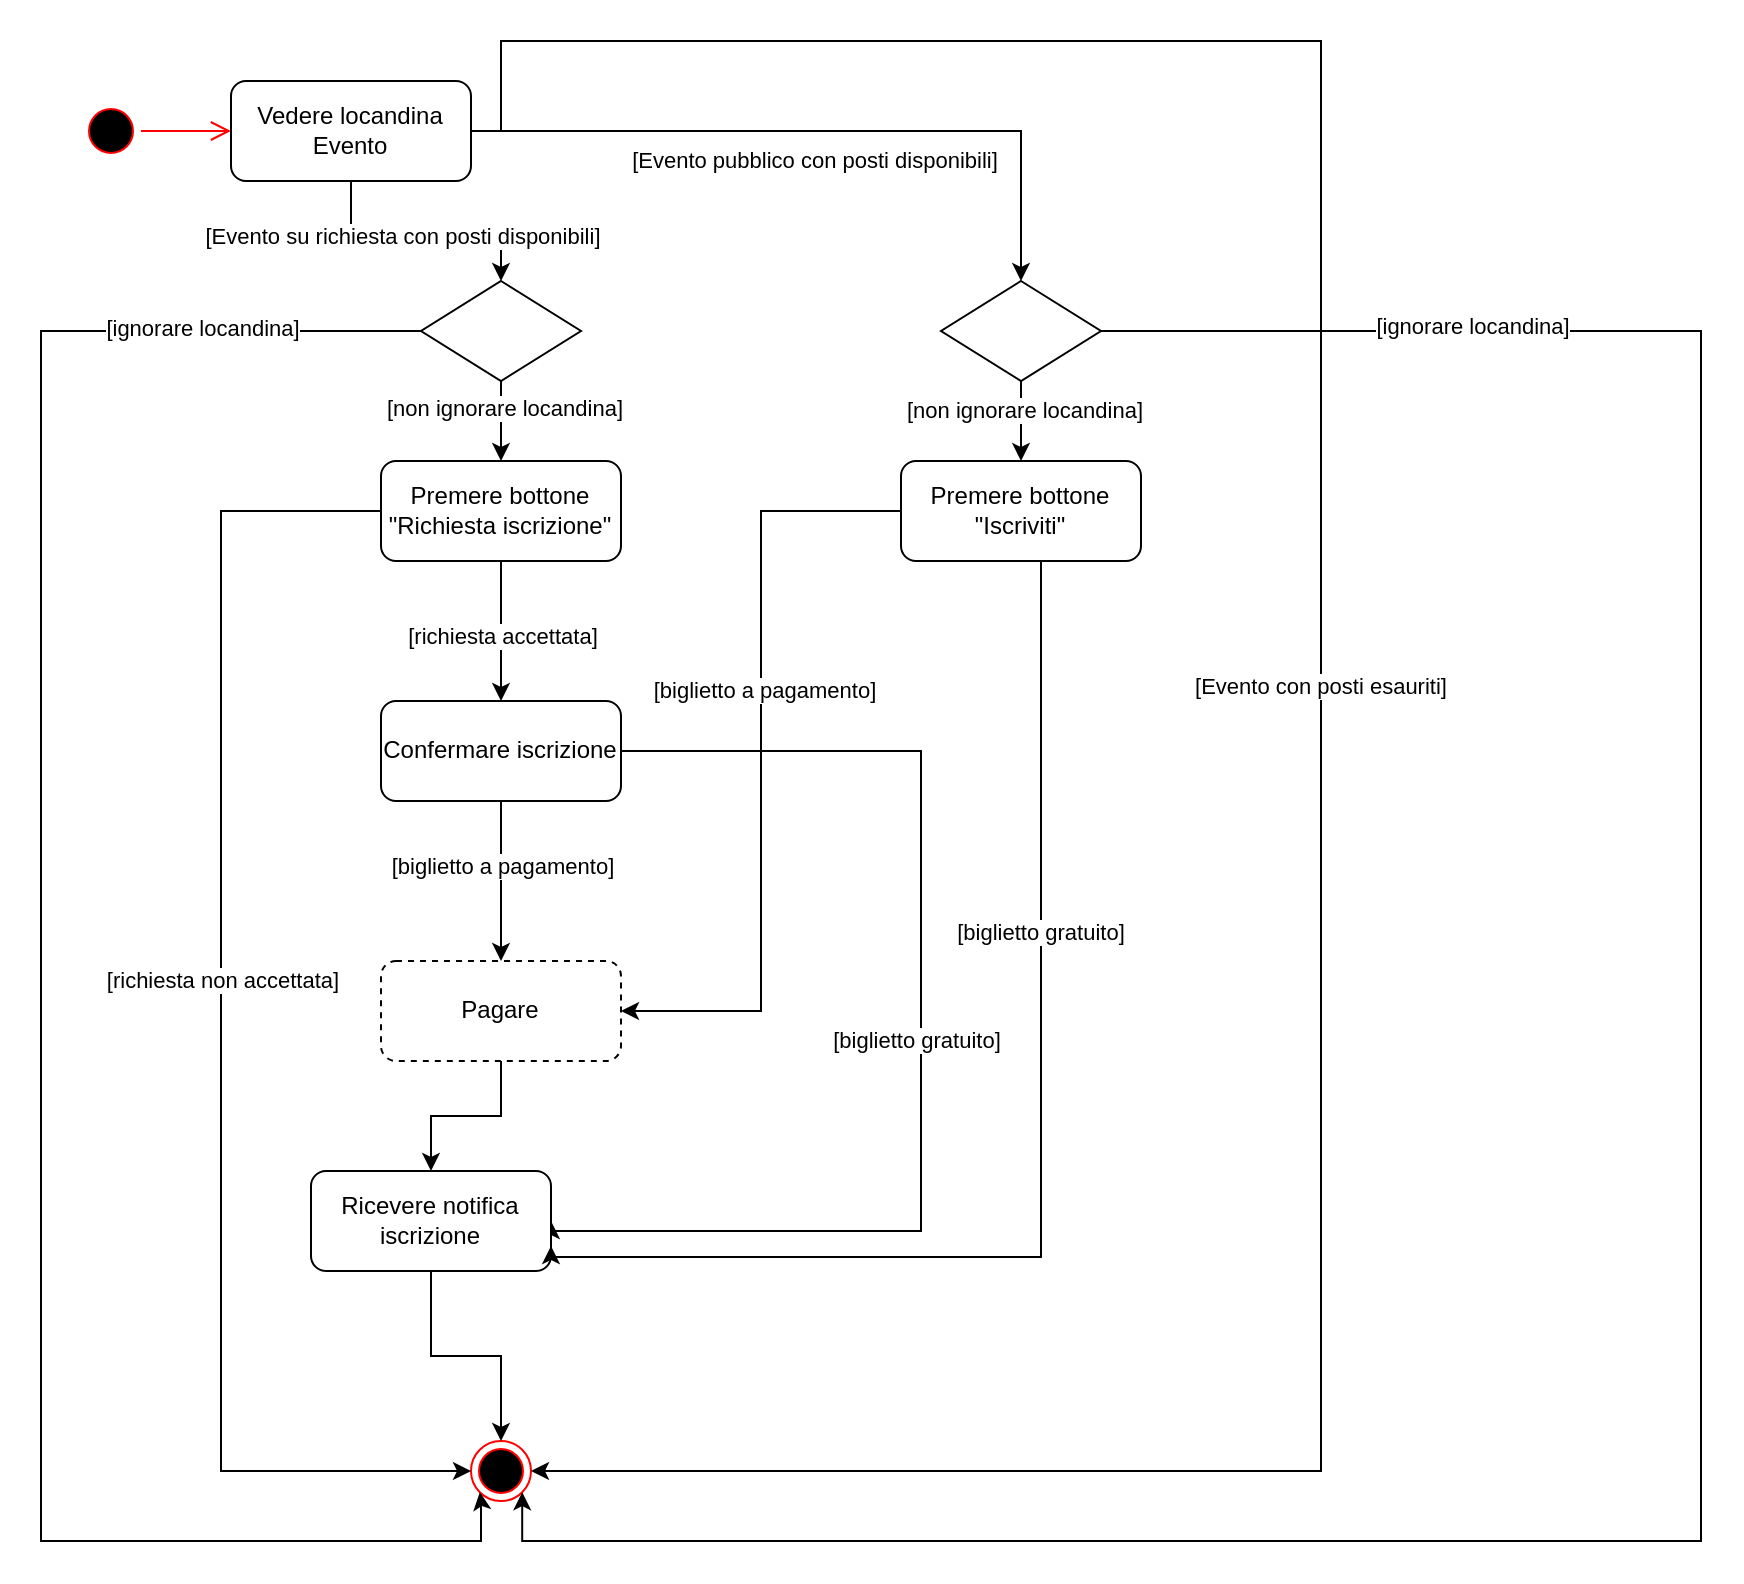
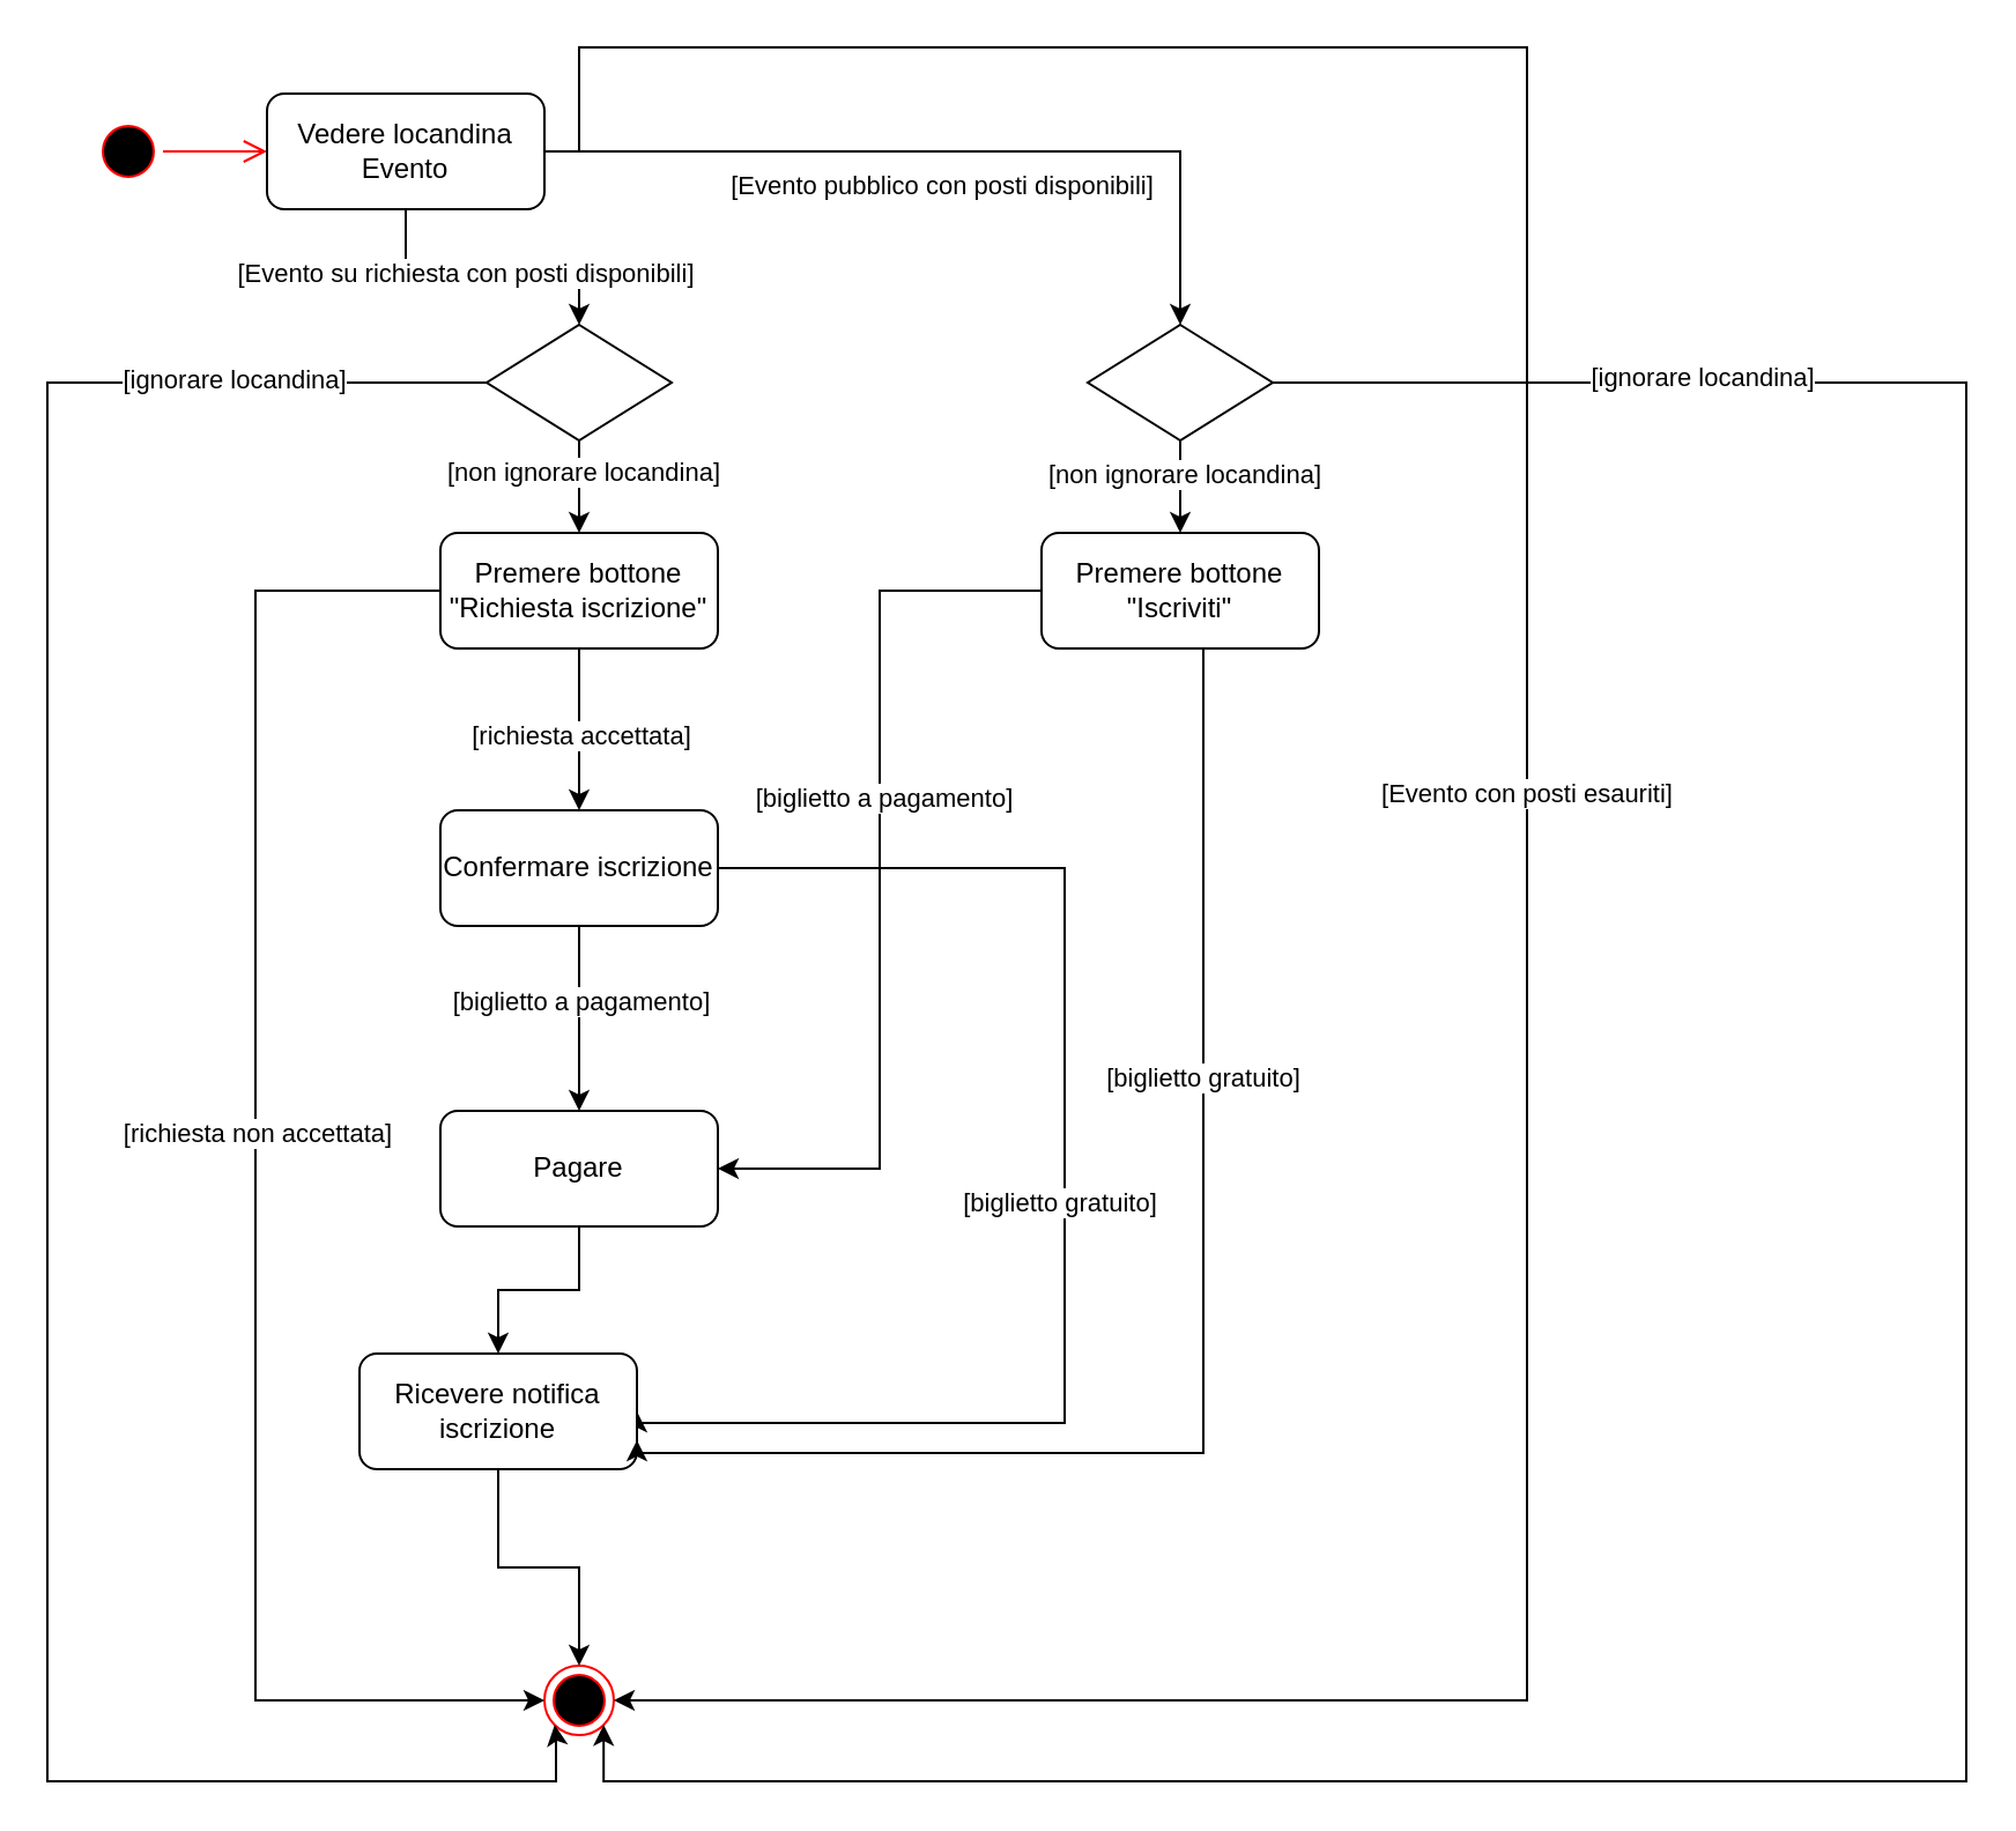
- <mxCell id="14" value="Pagare" style="rounded=1;whiteSpace=wrap;html=1;dashed=1;" parent="1" vertex="1"><mxGeometry x="190" y="480" width="120" height="50" as="geometry" /></mxCell>
+ <mxCell id="14" value="Pagare" style="rounded=1;whiteSpace=wrap;html=1;" parent="1" vertex="1"><mxGeometry x="190" y="480" width="120" height="50" as="geometry" /></mxCell>
